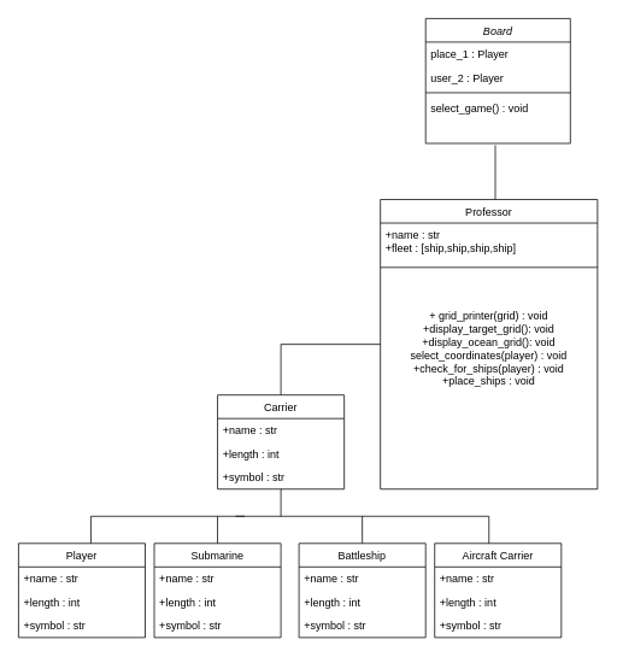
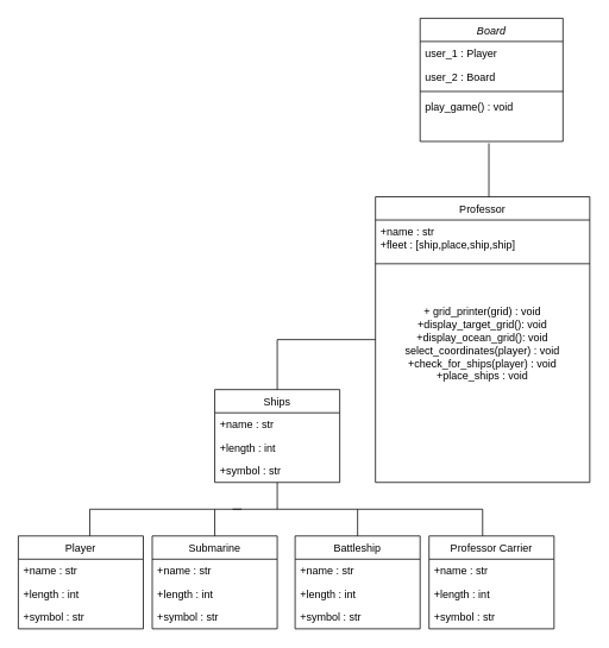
- <mxCell id="3" value="place_1 : Player" style="text;align=left;verticalAlign=top;spacingLeft=4;spacingRight=4;overflow=hidden;rotatable=0;points=[[0,0.5],[1,0.5]];portConstraint=eastwest;" parent="2" vertex="1"><mxGeometry y="26" width="160" height="26" as="geometry" /></mxCell>
+ <mxCell id="3" value="user_1 : Player" style="text;align=left;verticalAlign=top;spacingLeft=4;spacingRight=4;overflow=hidden;rotatable=0;points=[[0,0.5],[1,0.5]];portConstraint=eastwest;" parent="2" vertex="1"><mxGeometry y="26" width="160" height="26" as="geometry" /></mxCell>
- <mxCell id="4" value="user_2 : Player" style="text;align=left;verticalAlign=top;spacingLeft=4;spacingRight=4;overflow=hidden;rotatable=0;points=[[0,0.5],[1,0.5]];portConstraint=eastwest;rounded=0;shadow=0;html=0;" parent="2" vertex="1"><mxGeometry y="52" width="160" height="26" as="geometry" /></mxCell>
+ <mxCell id="4" value="user_2 : Board" style="text;align=left;verticalAlign=top;spacingLeft=4;spacingRight=4;overflow=hidden;rotatable=0;points=[[0,0.5],[1,0.5]];portConstraint=eastwest;rounded=0;shadow=0;html=0;" parent="2" vertex="1"><mxGeometry y="52" width="160" height="26" as="geometry" /></mxCell>
- <mxCell id="6" value="select_game() : void" style="text;align=left;verticalAlign=top;spacingLeft=4;spacingRight=4;overflow=hidden;rotatable=0;points=[[0,0.5],[1,0.5]];portConstraint=eastwest;" parent="2" vertex="1"><mxGeometry y="86" width="160" height="26" as="geometry" /></mxCell>
+ <mxCell id="6" value="play_game() : void" style="text;align=left;verticalAlign=top;spacingLeft=4;spacingRight=4;overflow=hidden;rotatable=0;points=[[0,0.5],[1,0.5]];portConstraint=eastwest;" parent="2" vertex="1"><mxGeometry y="86" width="160" height="26" as="geometry" /></mxCell>
- <mxCell id="8" value="+name : str&#10;+fleet : [ship,ship,ship,ship]" style="text;align=left;verticalAlign=top;spacingLeft=4;spacingRight=4;overflow=hidden;rotatable=0;points=[[0,0.5],[1,0.5]];portConstraint=eastwest;" parent="7" vertex="1"><mxGeometry y="26" width="240" height="44" as="geometry" /></mxCell>
+ <mxCell id="8" value="+name : str&#10;+fleet : [ship,place,ship,ship]" style="text;align=left;verticalAlign=top;spacingLeft=4;spacingRight=4;overflow=hidden;rotatable=0;points=[[0,0.5],[1,0.5]];portConstraint=eastwest;" parent="7" vertex="1"><mxGeometry y="26" width="240" height="44" as="geometry" /></mxCell>
- <mxCell id="11" value="Carrier" style="swimlane;fontStyle=0;childLayout=stackLayout;horizontal=1;startSize=26;fillColor=none;horizontalStack=0;resizeParent=1;resizeParentMax=0;resizeLast=0;collapsible=1;marginBottom=0;" vertex="1" parent="1"><mxGeometry x="240" y="436" width="140" height="104" as="geometry" /></mxCell>
+ <mxCell id="11" value="Ships" style="swimlane;fontStyle=0;childLayout=stackLayout;horizontal=1;startSize=26;fillColor=none;horizontalStack=0;resizeParent=1;resizeParentMax=0;resizeLast=0;collapsible=1;marginBottom=0;" vertex="1" parent="1"><mxGeometry x="240" y="436" width="140" height="104" as="geometry" /></mxCell>
- <mxCell id="27" value="Aircraft Carrier" style="swimlane;fontStyle=0;childLayout=stackLayout;horizontal=1;startSize=26;fillColor=none;horizontalStack=0;resizeParent=1;resizeParentMax=0;resizeLast=0;collapsible=1;marginBottom=0;" vertex="1" parent="1"><mxGeometry x="480" y="600" width="140" height="104" as="geometry" /></mxCell>
+ <mxCell id="27" value="Professor Carrier" style="swimlane;fontStyle=0;childLayout=stackLayout;horizontal=1;startSize=26;fillColor=none;horizontalStack=0;resizeParent=1;resizeParentMax=0;resizeLast=0;collapsible=1;marginBottom=0;" vertex="1" parent="1"><mxGeometry x="480" y="600" width="140" height="104" as="geometry" /></mxCell>
